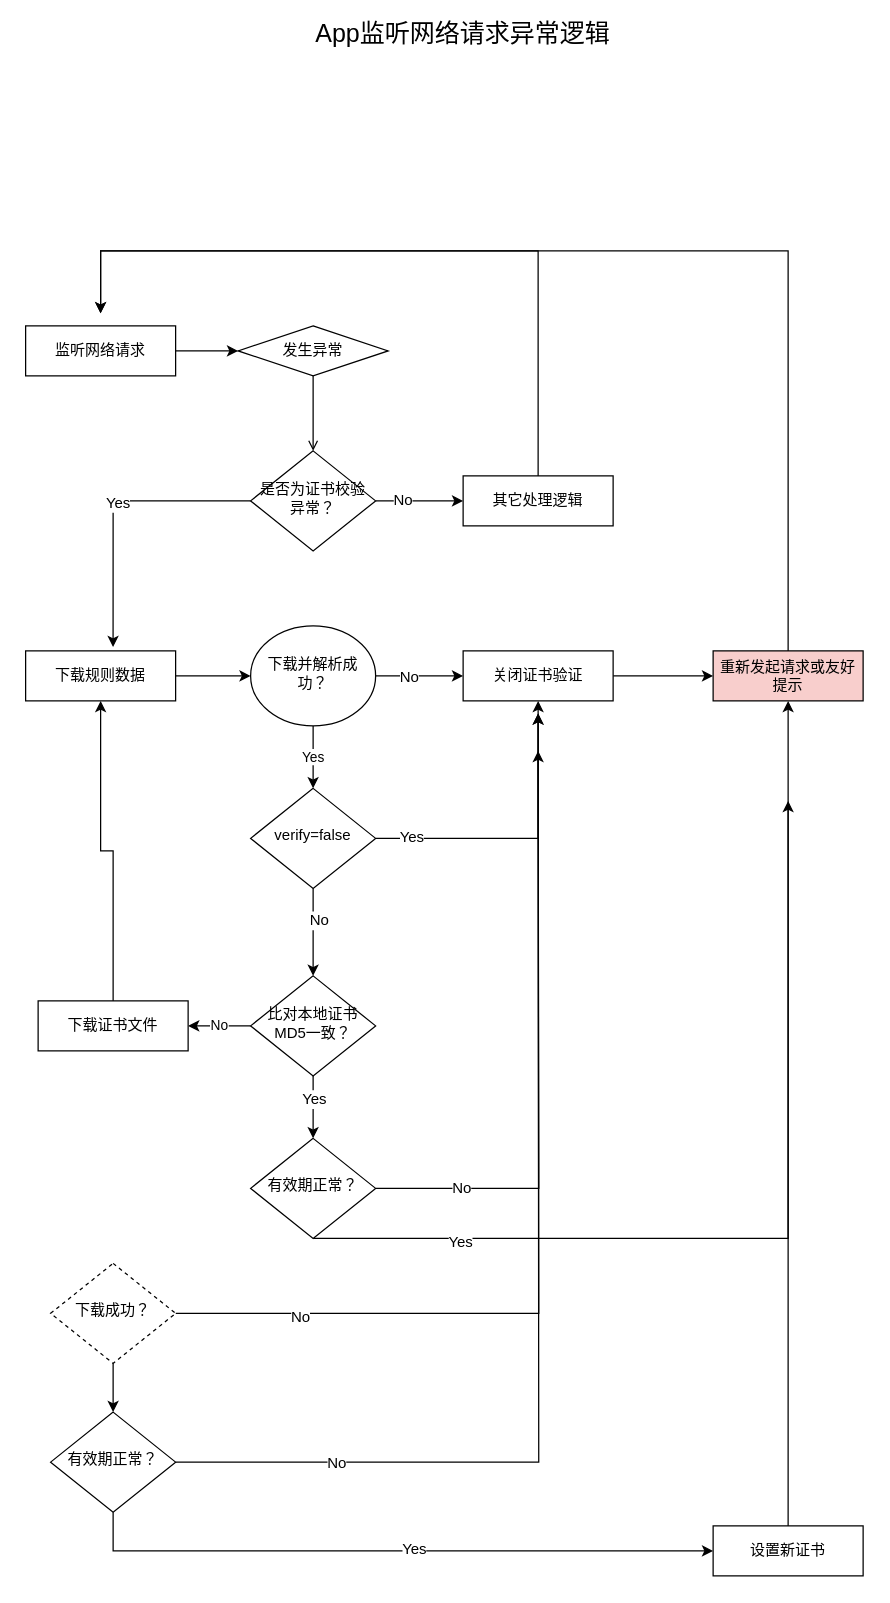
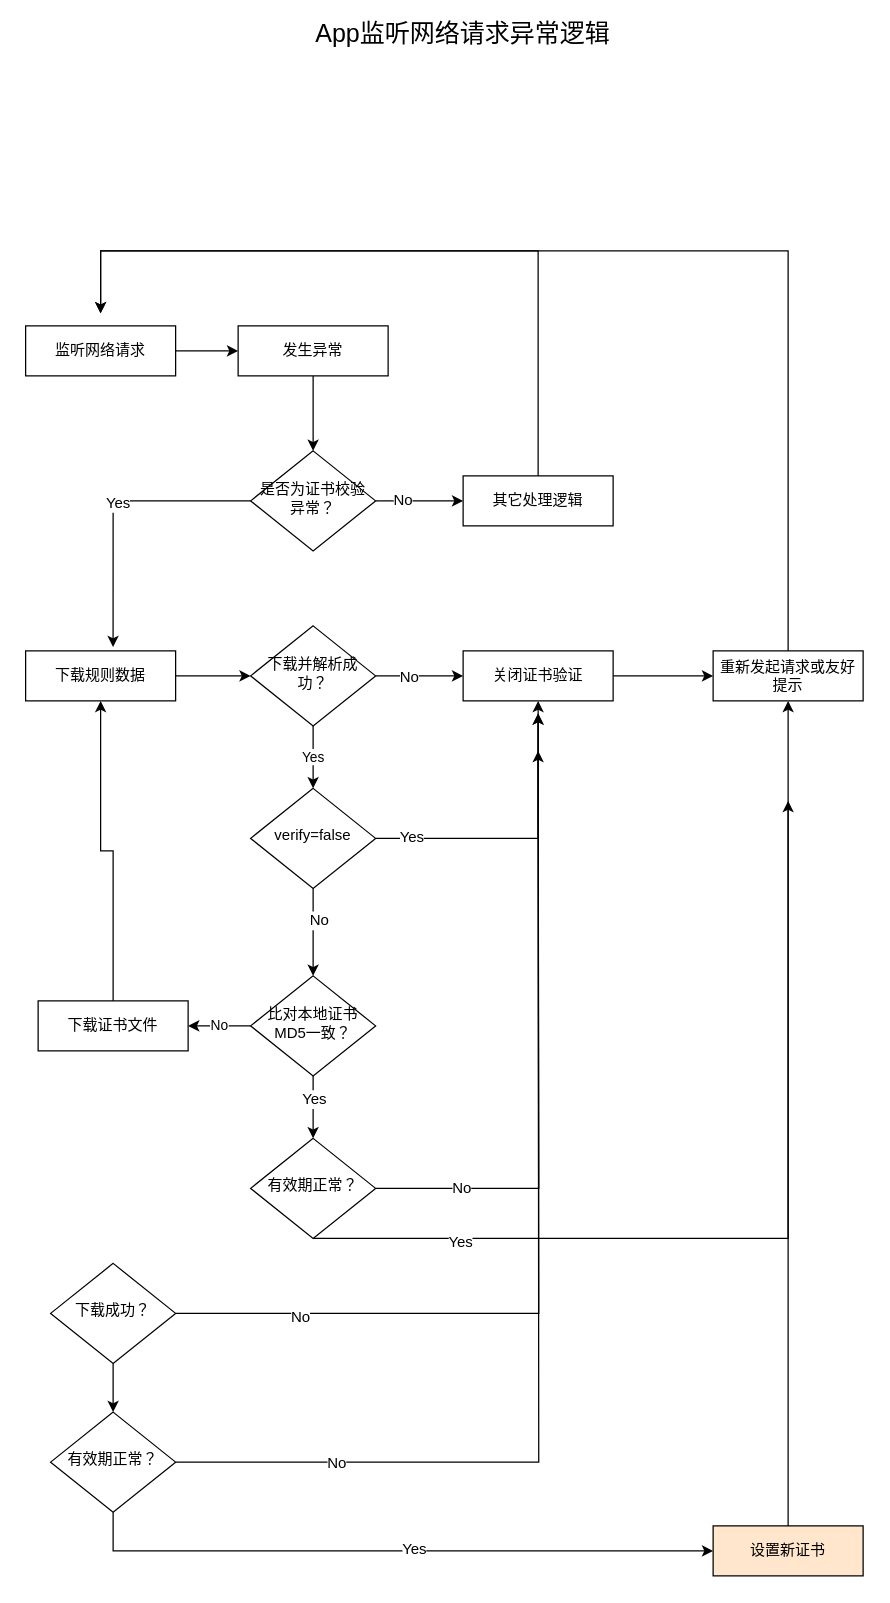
- <mxCell id="10" value="发生异常" style="rhombus;whiteSpace=wrap;html=1;" vertex="1" parent="1"><mxGeometry x="190" y="260" width="120" height="40" as="geometry" /></mxCell>
+ <mxCell id="10" value="发生异常" style="rounded=0;whiteSpace=wrap;html=1;" vertex="1" parent="1"><mxGeometry x="190" y="260" width="120" height="40" as="geometry" /></mxCell>
- <mxCell id="9" value="" style="edgeStyle=orthogonalEdgeStyle;rounded=0;orthogonalLoop=1;jettySize=auto;html=1;endArrow=open;" edge="1" parent="1" source="10" target="6"><mxGeometry relative="1" as="geometry" /></mxCell>
+ <mxCell id="9" value="" style="edgeStyle=orthogonalEdgeStyle;rounded=0;orthogonalLoop=1;jettySize=auto;html=1;" edge="1" parent="1" source="10" target="6"><mxGeometry relative="1" as="geometry" /></mxCell>
- <mxCell id="19" value="下载并解析成功？" style="ellipse;whiteSpace=wrap;html=1;shadow=0;fontFamily=Helvetica;fontSize=12;align=center;strokeWidth=1;spacing=6;spacingTop=-4;" vertex="1" parent="1"><mxGeometry x="200" y="500" width="100" height="80" as="geometry" /></mxCell>
+ <mxCell id="19" value="下载并解析成功？" style="rhombus;whiteSpace=wrap;html=1;shadow=0;fontFamily=Helvetica;fontSize=12;align=center;strokeWidth=1;spacing=6;spacingTop=-4;" vertex="1" parent="1"><mxGeometry x="200" y="500" width="100" height="80" as="geometry" /></mxCell>
- <mxCell id="37" value="重新发起请求或友好提示" style="rounded=0;whiteSpace=wrap;html=1;fillColor=#f8cecc;" vertex="1" parent="1"><mxGeometry x="570" y="520" width="120" height="40" as="geometry" /></mxCell>
+ <mxCell id="37" value="重新发起请求或友好提示" style="rounded=0;whiteSpace=wrap;html=1;" vertex="1" parent="1"><mxGeometry x="570" y="520" width="120" height="40" as="geometry" /></mxCell>
- <mxCell id="50" value="下载成功？" style="rhombus;whiteSpace=wrap;html=1;shadow=0;fontFamily=Helvetica;fontSize=12;align=center;strokeWidth=1;spacing=6;spacingTop=-4;dashed=1;" vertex="1" parent="1"><mxGeometry x="40" y="1010" width="100" height="80" as="geometry" /></mxCell>
+ <mxCell id="50" value="下载成功？" style="rhombus;whiteSpace=wrap;html=1;shadow=0;fontFamily=Helvetica;fontSize=12;align=center;strokeWidth=1;spacing=6;spacingTop=-4;" vertex="1" parent="1"><mxGeometry x="40" y="1010" width="100" height="80" as="geometry" /></mxCell>
- <mxCell id="44" value="设置新证书" style="rounded=0;whiteSpace=wrap;html=1;" vertex="1" parent="1"><mxGeometry x="570" y="1220" width="120" height="40" as="geometry" /></mxCell>
+ <mxCell id="44" value="设置新证书" style="rounded=0;whiteSpace=wrap;html=1;fillColor=#ffe6cc;" vertex="1" parent="1"><mxGeometry x="570" y="1220" width="120" height="40" as="geometry" /></mxCell>
